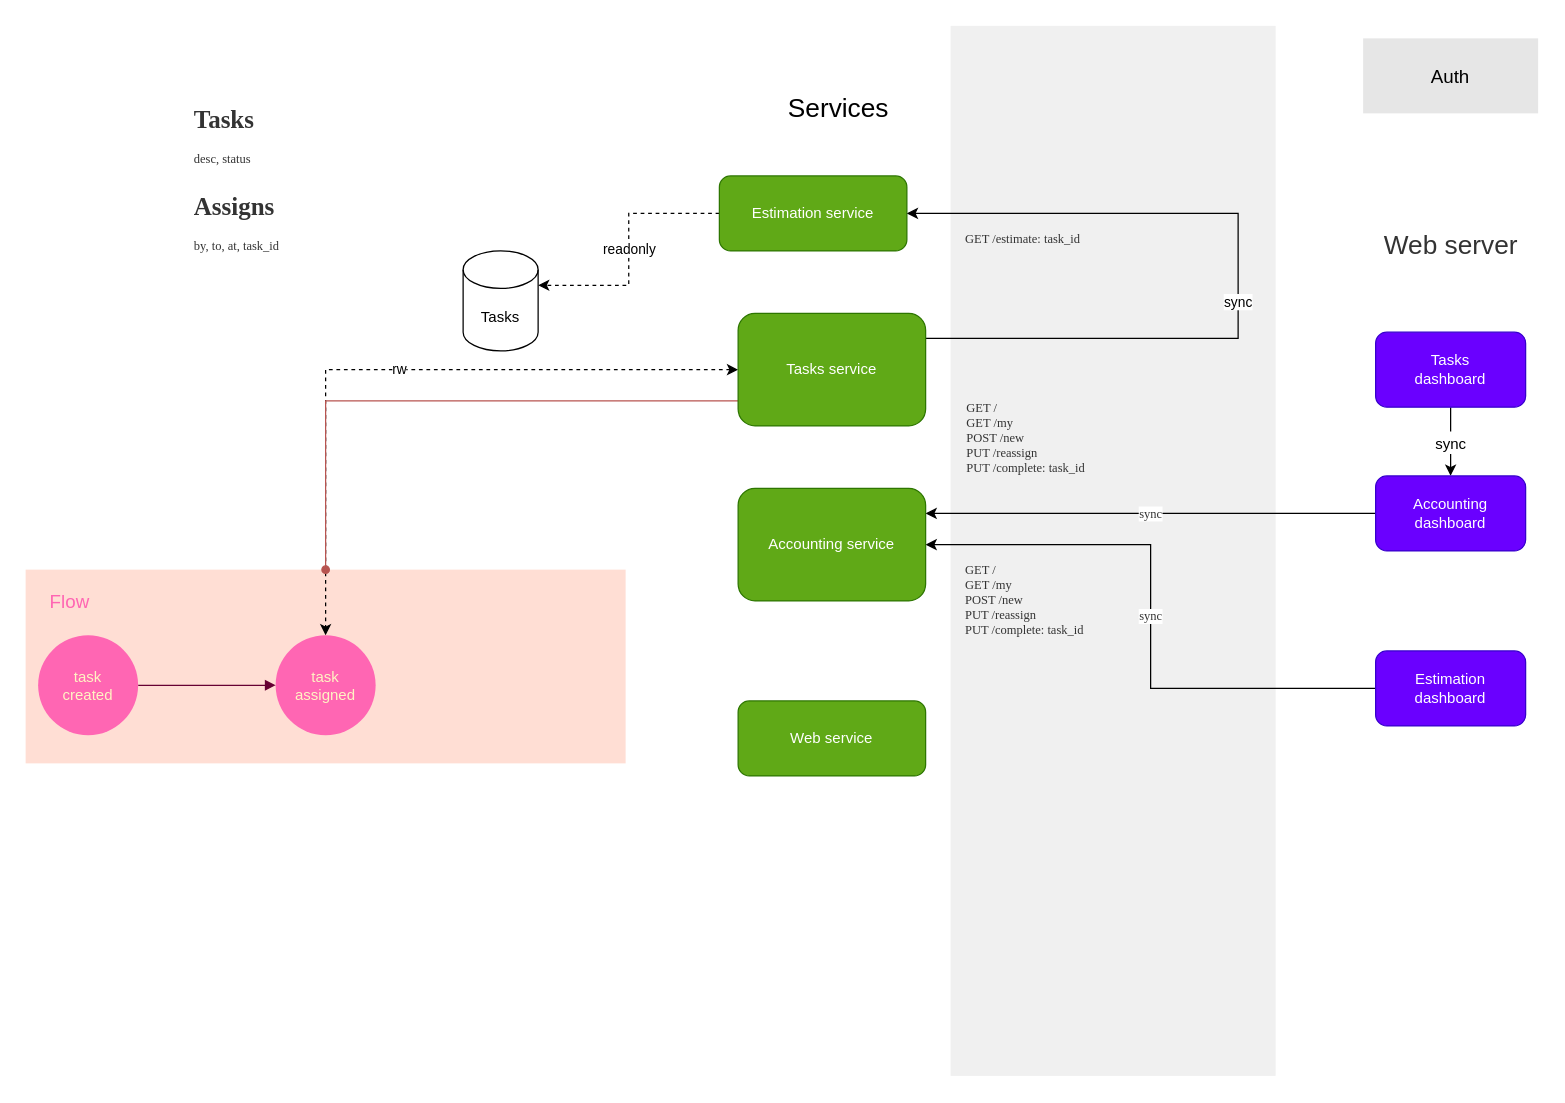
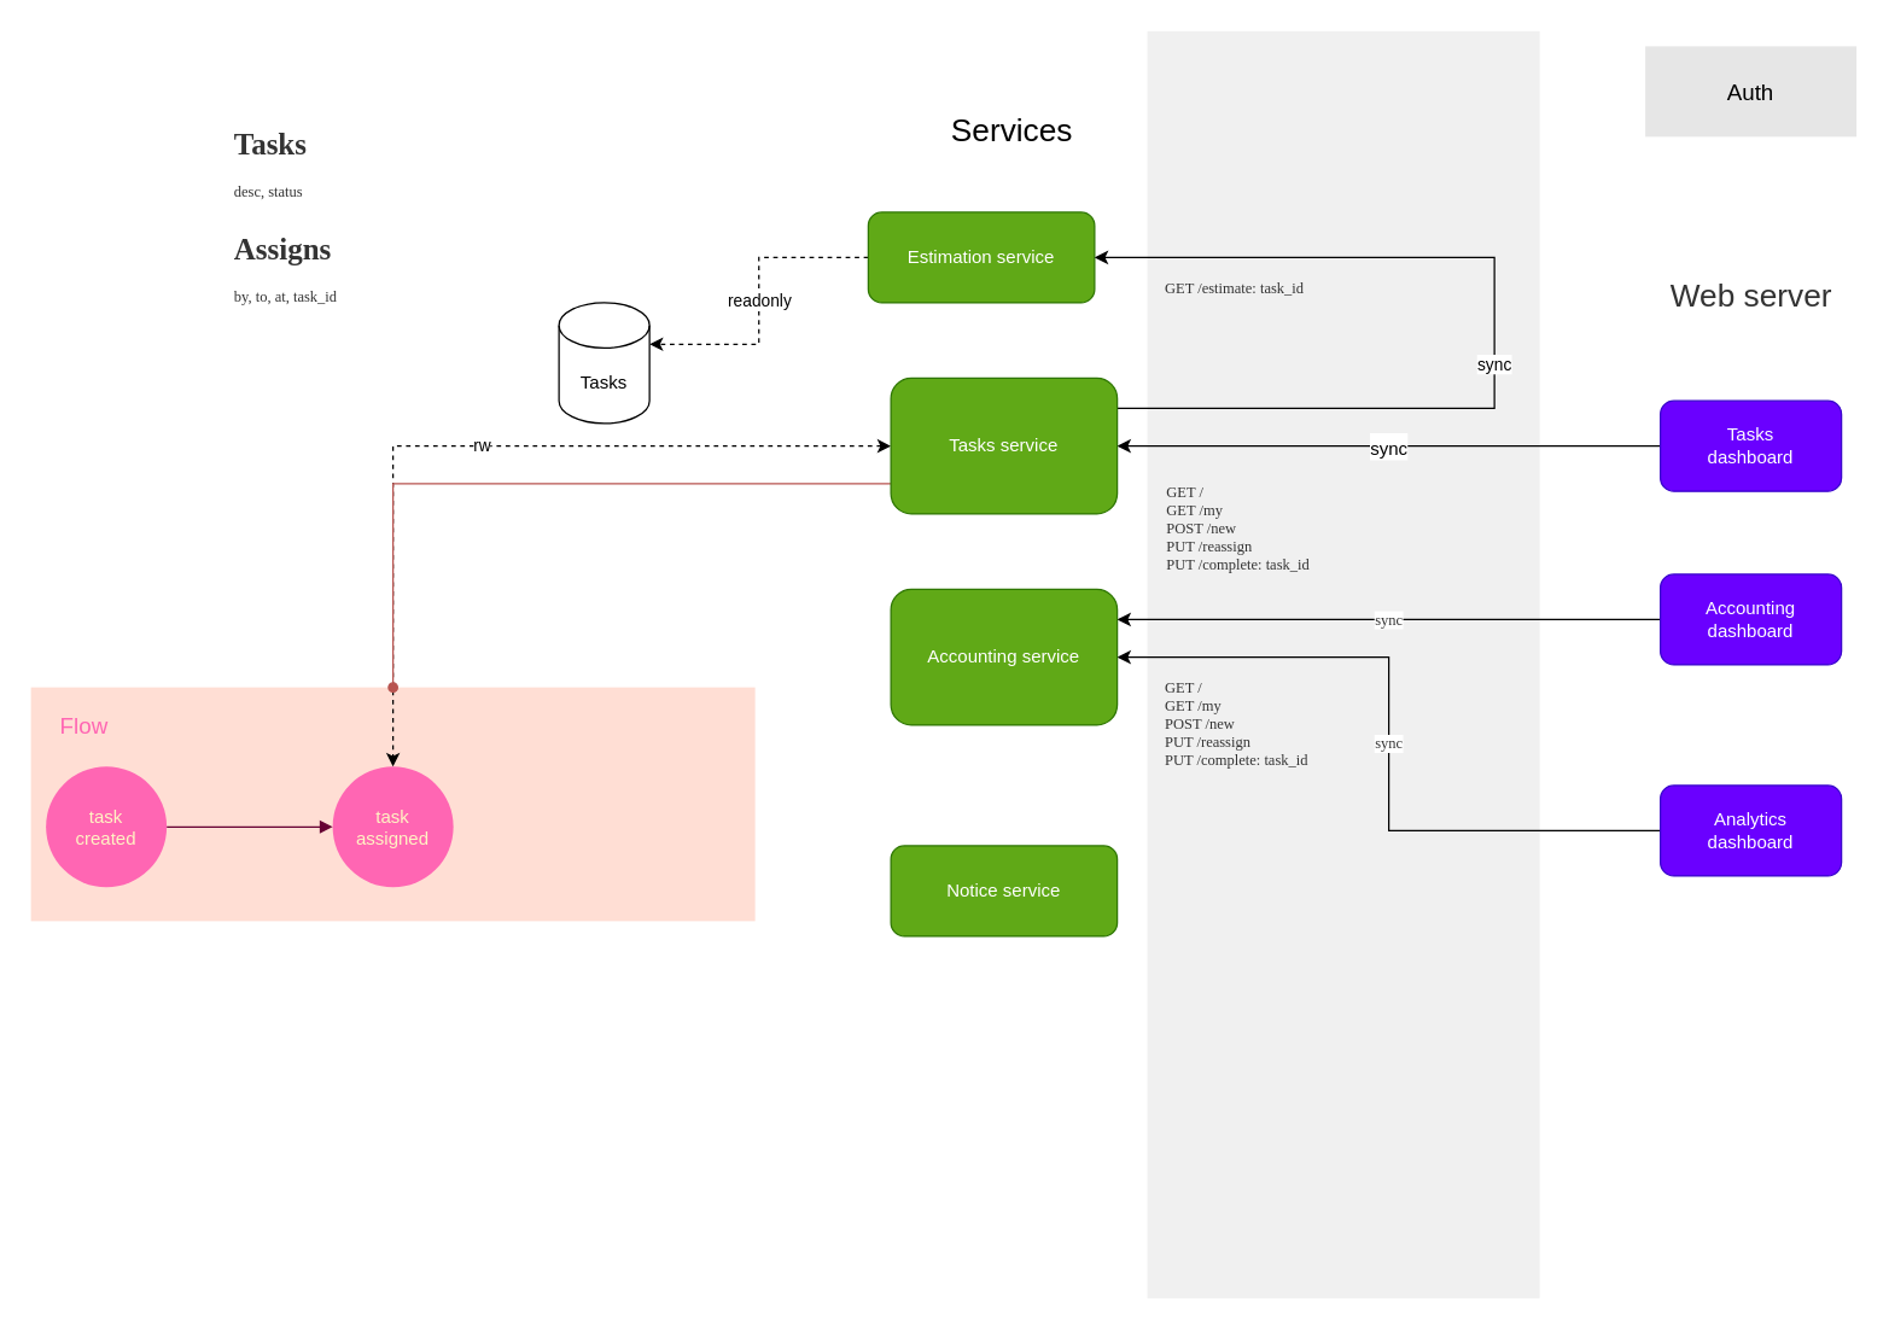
- <mxCell id="5" value="&lt;font style=&quot;font-size: 12px&quot;&gt;sync&lt;/font&gt;" style="edgeStyle=orthogonalEdgeStyle;rounded=0;orthogonalLoop=1;jettySize=auto;html=1;fontSize=15;startArrow=none;startFill=0;" edge="1" parent="1" source="6" target="8"><mxGeometry relative="1" as="geometry" /></mxCell>
+ <mxCell id="5" value="&lt;font style=&quot;font-size: 12px&quot;&gt;sync&lt;/font&gt;" style="edgeStyle=orthogonalEdgeStyle;rounded=0;orthogonalLoop=1;jettySize=auto;html=1;entryX=1;entryY=0.5;entryDx=0;entryDy=0;fontSize=15;startArrow=none;startFill=0;" edge="1" parent="1" source="6" target="19"><mxGeometry relative="1" as="geometry" /></mxCell>
- <mxCell id="10" value="&lt;div&gt;Estimation&lt;/div&gt;&lt;div&gt;dashboard&lt;br&gt;&lt;/div&gt;" style="rounded=1;whiteSpace=wrap;html=1;fillColor=#6a00ff;fontColor=#ffffff;strokeColor=#3700CC;" vertex="1" parent="1"><mxGeometry x="1100" y="520" width="120" height="60" as="geometry" /></mxCell>
+ <mxCell id="10" value="&lt;div&gt;Analytics&lt;/div&gt;&lt;div&gt;dashboard&lt;br&gt;&lt;/div&gt;" style="rounded=1;whiteSpace=wrap;html=1;fillColor=#6a00ff;fontColor=#ffffff;strokeColor=#3700CC;" vertex="1" parent="1"><mxGeometry x="1100" y="520" width="120" height="60" as="geometry" /></mxCell>
- <mxCell id="25" value="Web service" style="rounded=1;whiteSpace=wrap;html=1;fontSize=12;strokeColor=#2D7600;fillColor=#60a917;fontColor=#ffffff;" vertex="1" parent="1"><mxGeometry x="590" y="560" width="150" height="60" as="geometry" /></mxCell>
+ <mxCell id="25" value="Notice service" style="rounded=1;whiteSpace=wrap;html=1;fontSize=12;strokeColor=#2D7600;fillColor=#60a917;fontColor=#ffffff;" vertex="1" parent="1"><mxGeometry x="590" y="560" width="150" height="60" as="geometry" /></mxCell>
